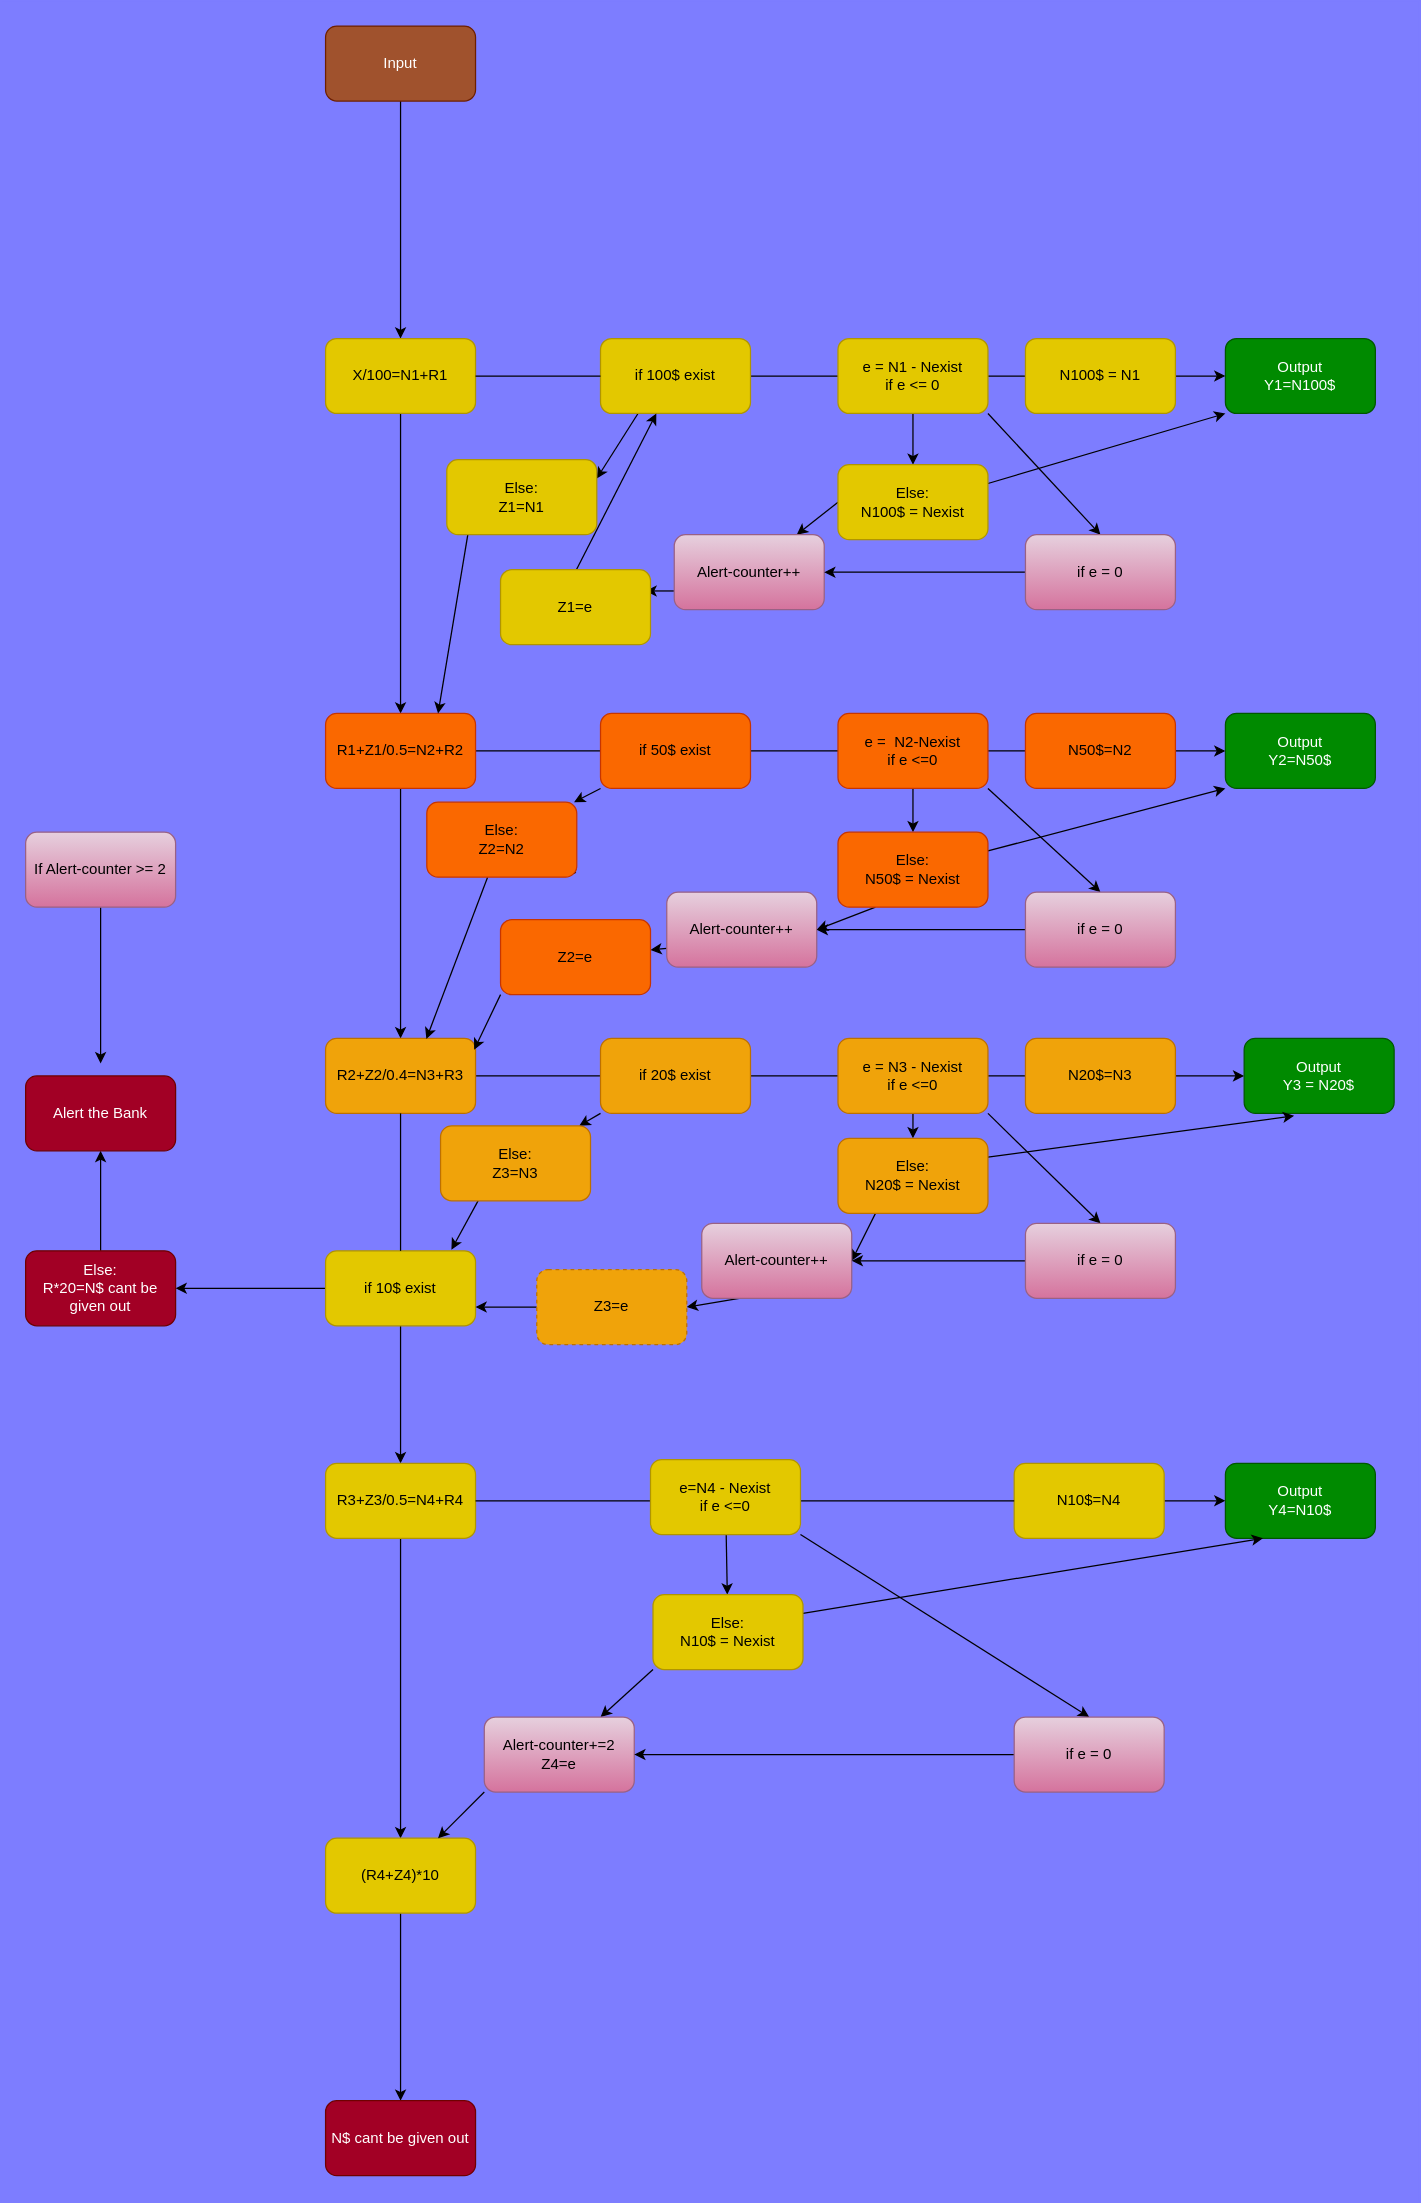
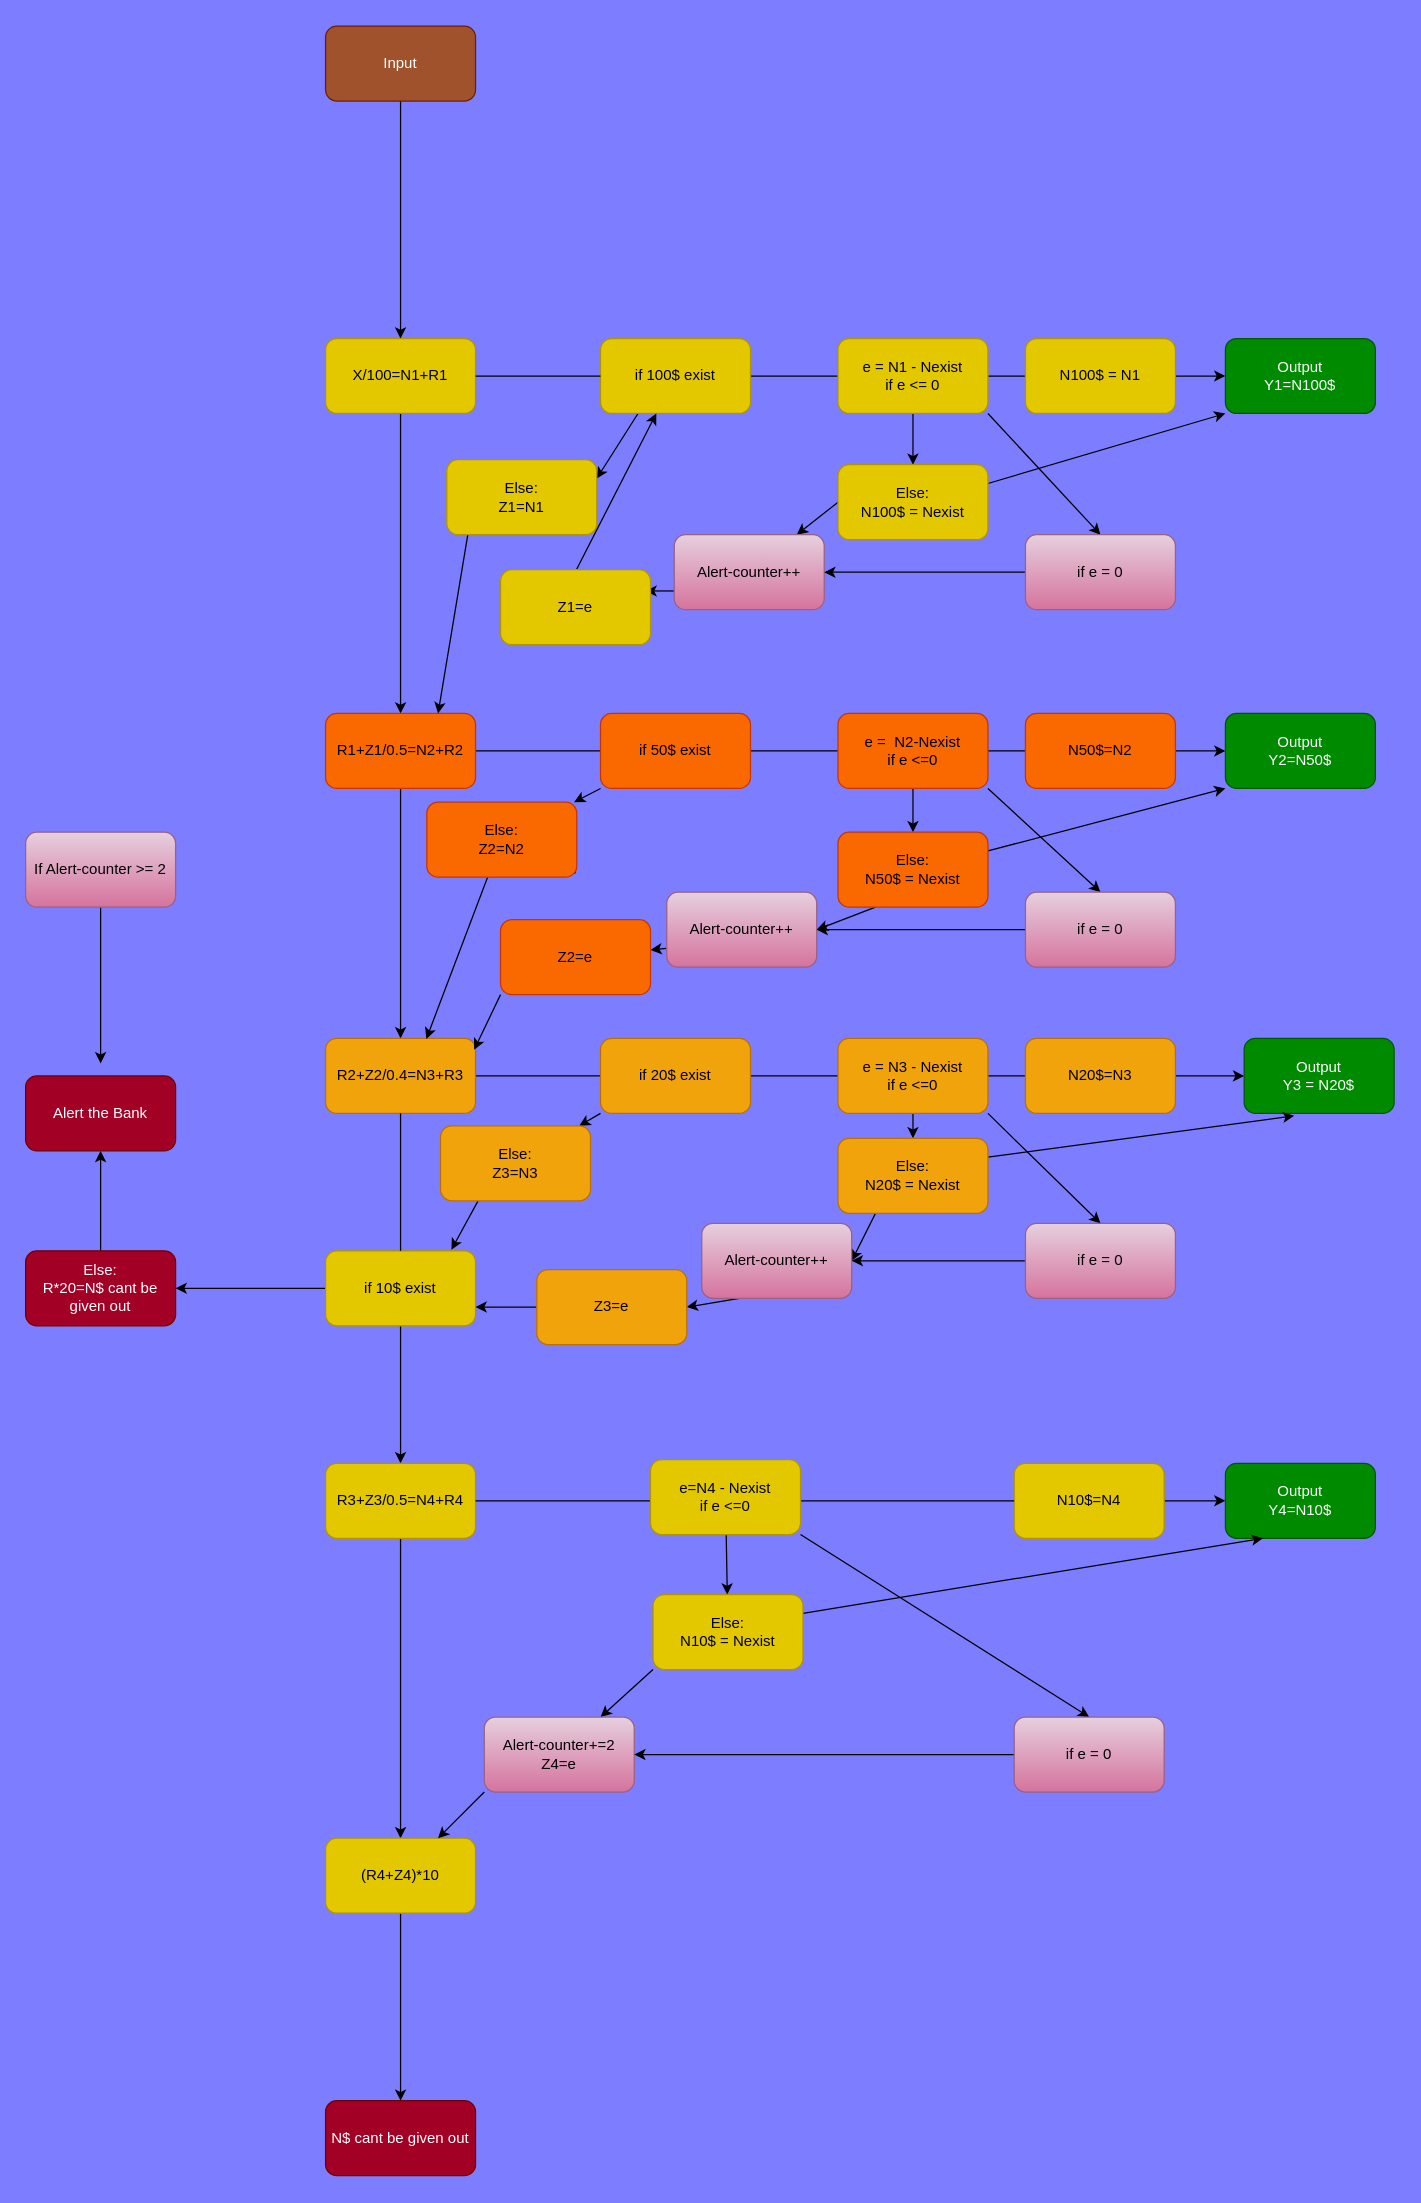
- <mxCell id="87" value="Z3=e" style="rounded=1;whiteSpace=wrap;html=1;shadow=0;glass=0;sketch=0;fontColor=#000000;fillColor=#f0a30a;strokeColor=#BD7000;dashed=1;" parent="1" vertex="1"><mxGeometry x="429" y="1015" width="120" height="60" as="geometry" /></mxCell>
+ <mxCell id="87" value="Z3=e" style="rounded=1;whiteSpace=wrap;html=1;shadow=0;glass=0;sketch=0;fontColor=#000000;fillColor=#f0a30a;strokeColor=#BD7000;" parent="1" vertex="1"><mxGeometry x="429" y="1015" width="120" height="60" as="geometry" /></mxCell>
